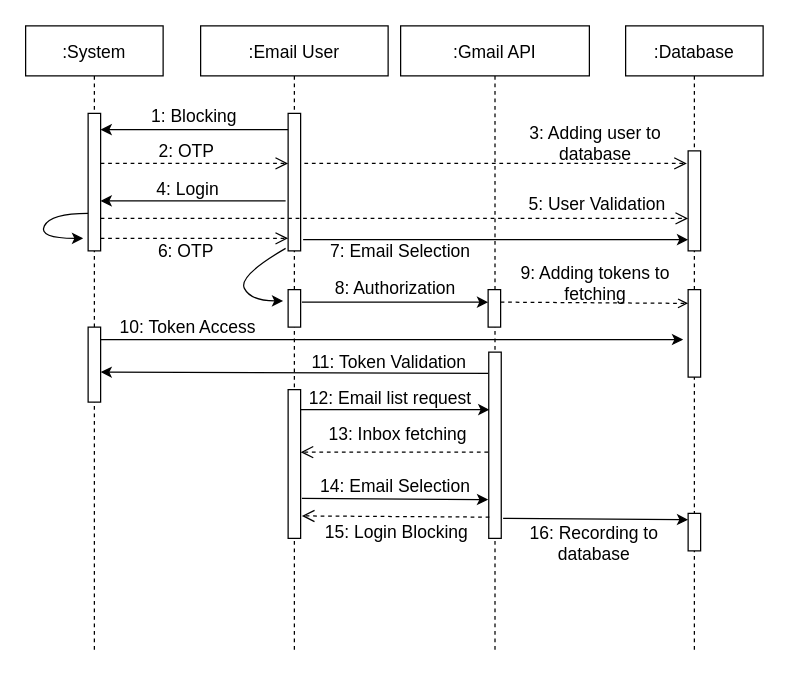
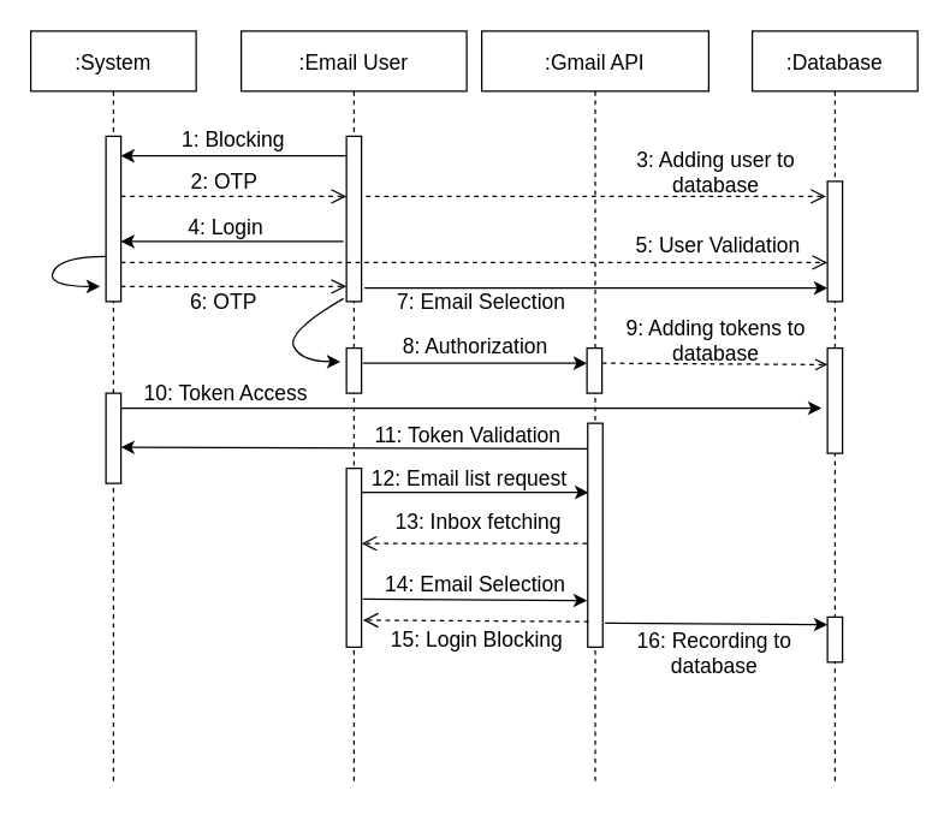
- <mxCell id="35" value="&lt;div&gt;9: Adding tokens to&lt;/div&gt;&lt;div&gt;fetching&lt;br&gt;&lt;/div&gt;" style="text;html=1;strokeColor=none;fillColor=none;align=center;verticalAlign=middle;whiteSpace=wrap;rounded=0;fontSize=14;" vertex="1" parent="1"><mxGeometry x="406" y="211" width="140" height="30" as="geometry" /></mxCell>
+ <mxCell id="35" value="&lt;div&gt;9: Adding tokens to&lt;/div&gt;&lt;div&gt;database&lt;br&gt;&lt;/div&gt;" style="text;html=1;strokeColor=none;fillColor=none;align=center;verticalAlign=middle;whiteSpace=wrap;rounded=0;fontSize=14;" vertex="1" parent="1"><mxGeometry x="406" y="211" width="140" height="30" as="geometry" /></mxCell>
